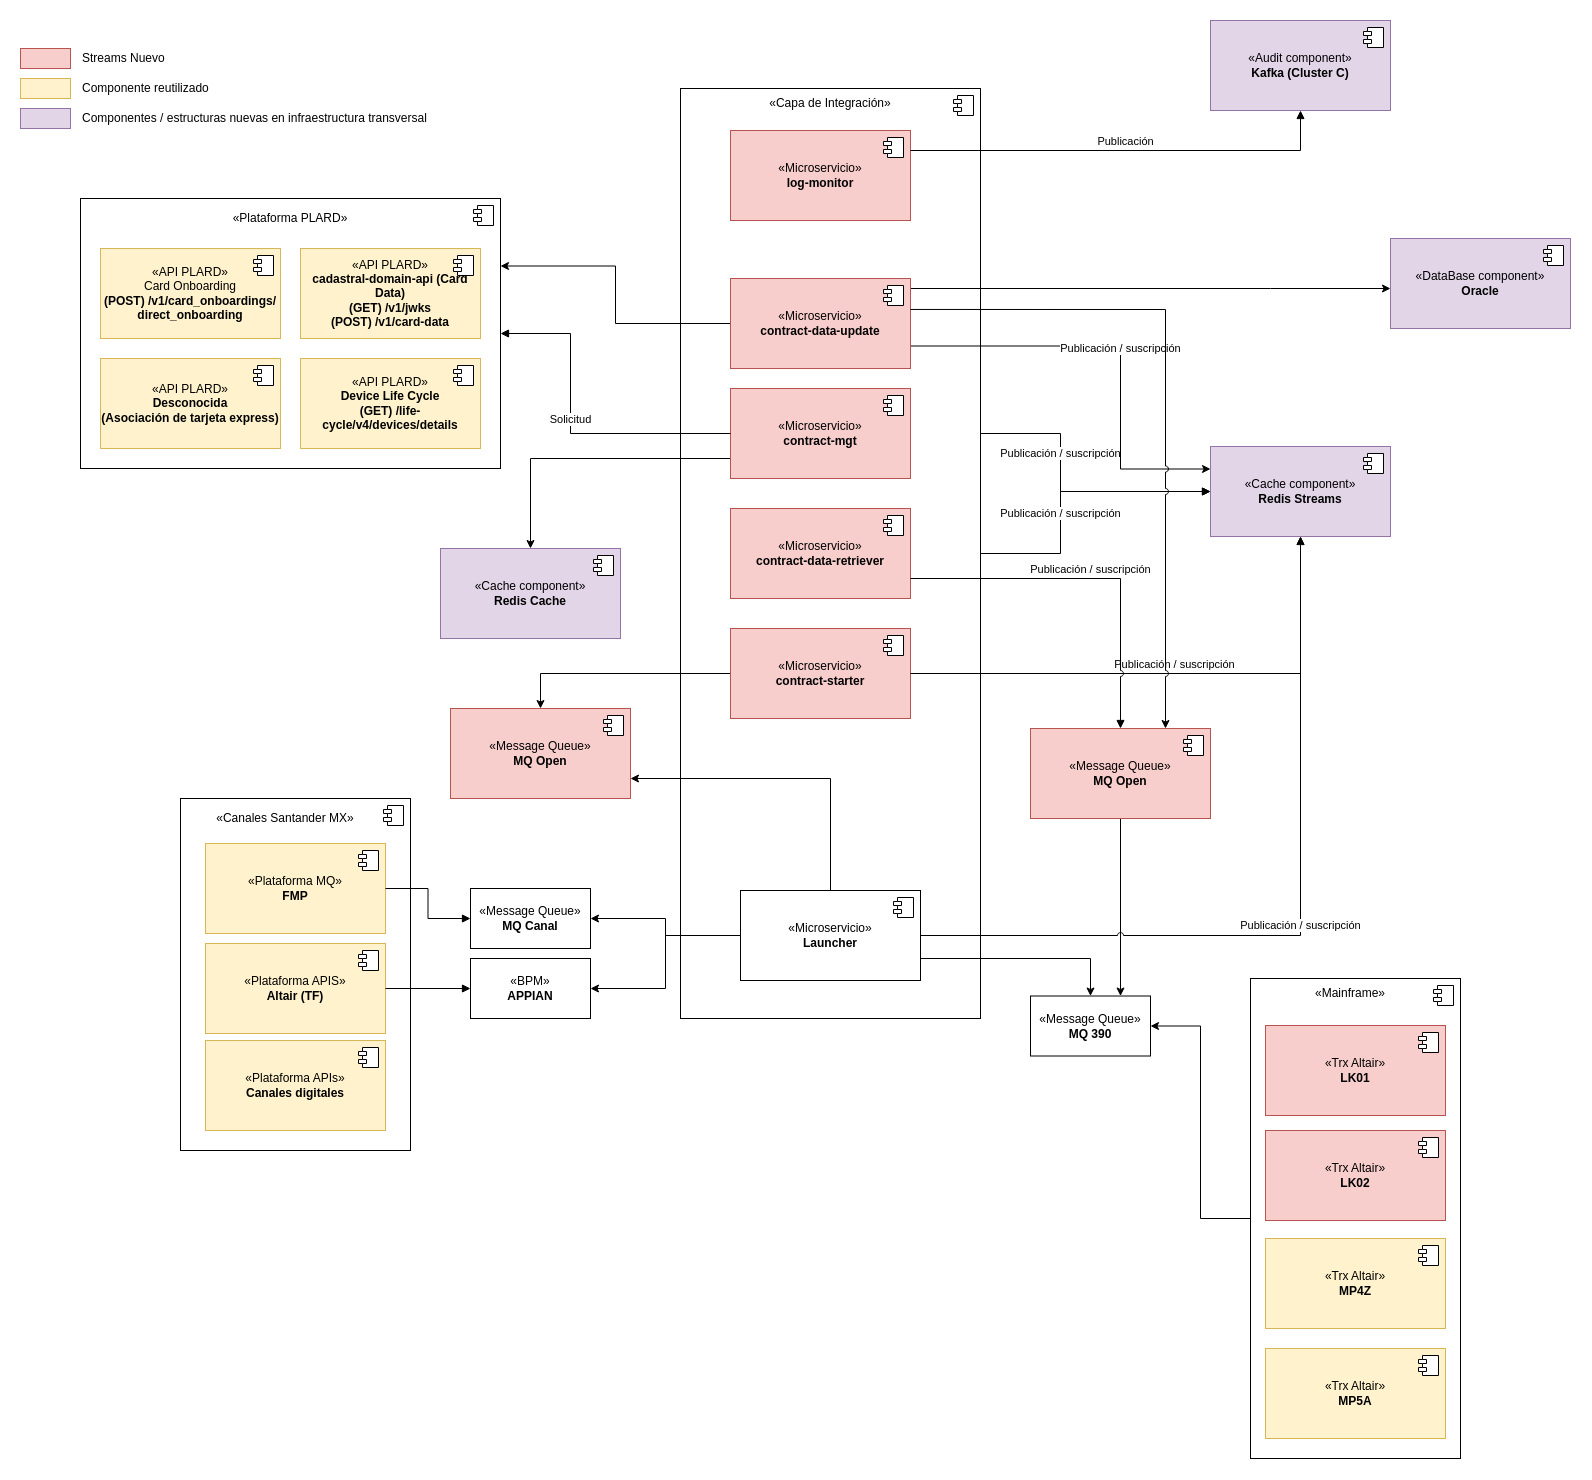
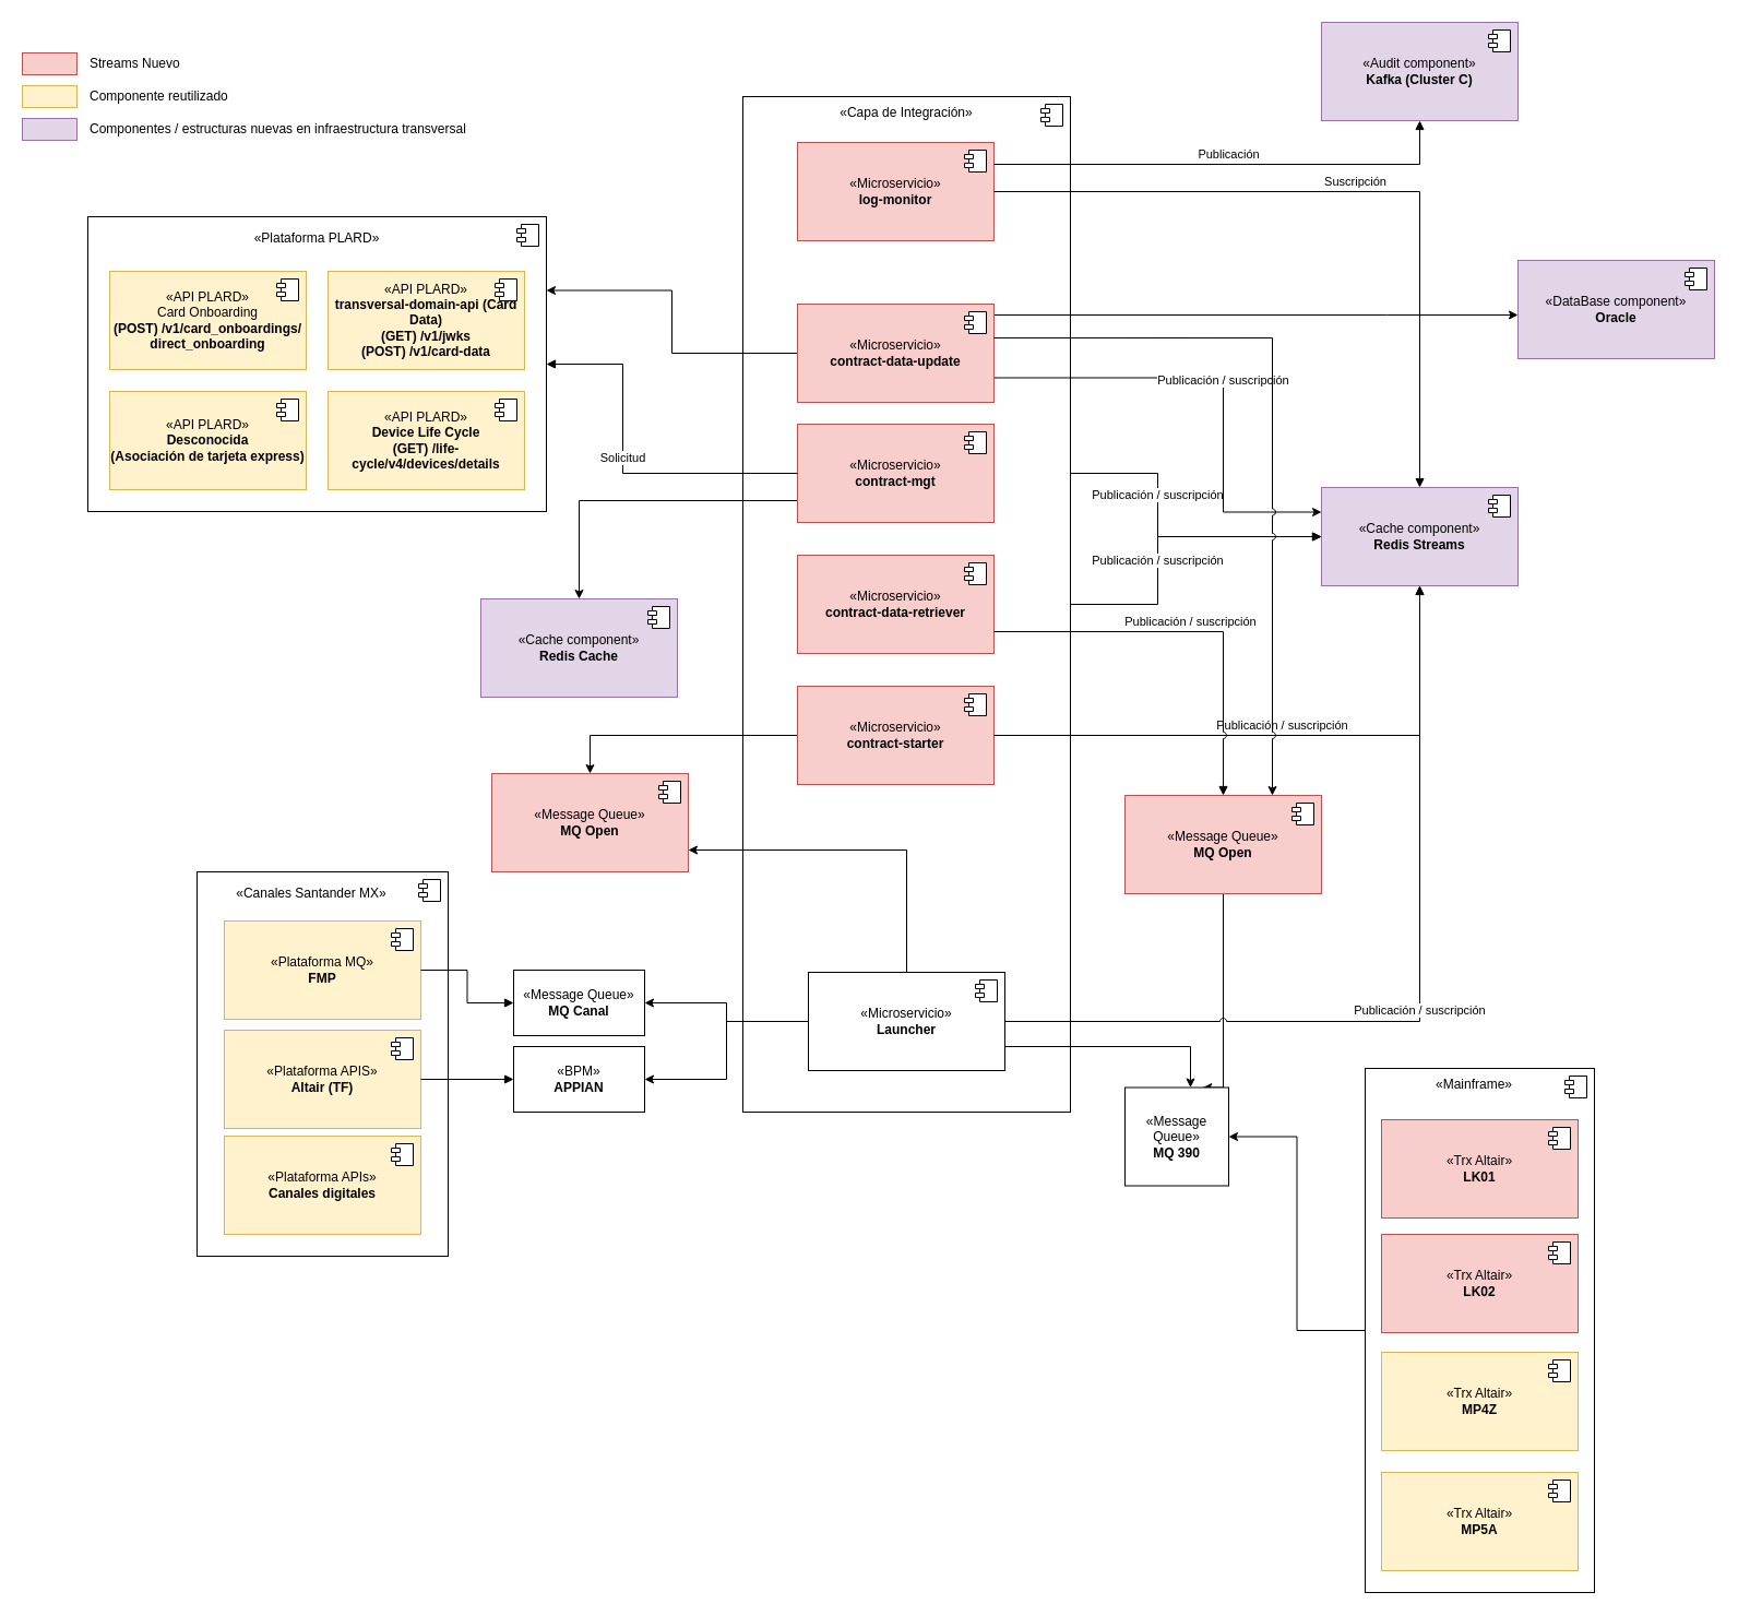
+ <mxCell id="21" value="Suscripción" style="html=1;verticalAlign=bottom;endArrow=block;rounded=0;edgeStyle=orthogonalEdgeStyle;" parent="1" source="16" target="6" edge="1"><mxGeometry width="80" relative="1" as="geometry"><mxPoint x="900" y="451" as="sourcePoint" /><mxPoint x="1355" y="498" as="targetPoint" /></mxGeometry></mxCell>
- <mxCell id="26" value="&lt;div&gt;«API PLARD»&lt;b&gt;&lt;br&gt;&lt;/b&gt;&lt;/div&gt;&lt;div&gt;&lt;b&gt;cadastral-domain-api (Card Data)&lt;/b&gt;&lt;br&gt;&lt;/div&gt;&lt;div&gt;&lt;b&gt;(GET)&amp;nbsp;&lt;/b&gt;&lt;span style=&quot;background-color: initial;&quot;&gt;&lt;b&gt;/v1/jwks&lt;/b&gt;&lt;/span&gt;&lt;/div&gt;&lt;div&gt;&lt;b&gt;(POST)&amp;nbsp;&lt;/b&gt;&lt;span style=&quot;background-color: initial;&quot;&gt;&lt;b&gt;/v1/card-data&lt;/b&gt;&lt;/span&gt;&lt;/div&gt;" style="html=1;dropTarget=0;whiteSpace=wrap;fillColor=#fff2cc;strokeColor=#d6b656;" parent="1" vertex="1"><mxGeometry x="300" y="248" width="180" height="90" as="geometry" /></mxCell>
+ <mxCell id="26" value="&lt;div&gt;«API PLARD»&lt;b&gt;&lt;br&gt;&lt;/b&gt;&lt;/div&gt;&lt;div&gt;&lt;b&gt;transversal-domain-api (Card Data)&lt;/b&gt;&lt;br&gt;&lt;/div&gt;&lt;div&gt;&lt;b&gt;(GET)&amp;nbsp;&lt;/b&gt;&lt;span style=&quot;background-color: initial;&quot;&gt;&lt;b&gt;/v1/jwks&lt;/b&gt;&lt;/span&gt;&lt;/div&gt;&lt;div&gt;&lt;b&gt;(POST)&amp;nbsp;&lt;/b&gt;&lt;span style=&quot;background-color: initial;&quot;&gt;&lt;b&gt;/v1/card-data&lt;/b&gt;&lt;/span&gt;&lt;/div&gt;" style="html=1;dropTarget=0;whiteSpace=wrap;fillColor=#fff2cc;strokeColor=#d6b656;" parent="1" vertex="1"><mxGeometry x="300" y="248" width="180" height="90" as="geometry" /></mxCell>
- <mxCell id="61" value="&lt;div&gt;«Message Queue»&lt;b&gt;&lt;br&gt;&lt;/b&gt;&lt;/div&gt;&lt;div&gt;&lt;b&gt;MQ 390&lt;/b&gt;&lt;/div&gt;" style="rounded=0;whiteSpace=wrap;html=1;" parent="1" vertex="1"><mxGeometry x="1030" y="995.5" width="120" height="60" as="geometry" /></mxCell>
+ <mxCell id="61" value="&lt;div&gt;«Message Queue»&lt;b&gt;&lt;br&gt;&lt;/b&gt;&lt;/div&gt;&lt;div&gt;&lt;b&gt;MQ 390&lt;/b&gt;&lt;/div&gt;" style="rounded=0;whiteSpace=wrap;html=1;" parent="1" vertex="1"><mxGeometry x="1030" y="995.5" width="95" height="90" as="geometry" /></mxCell>
